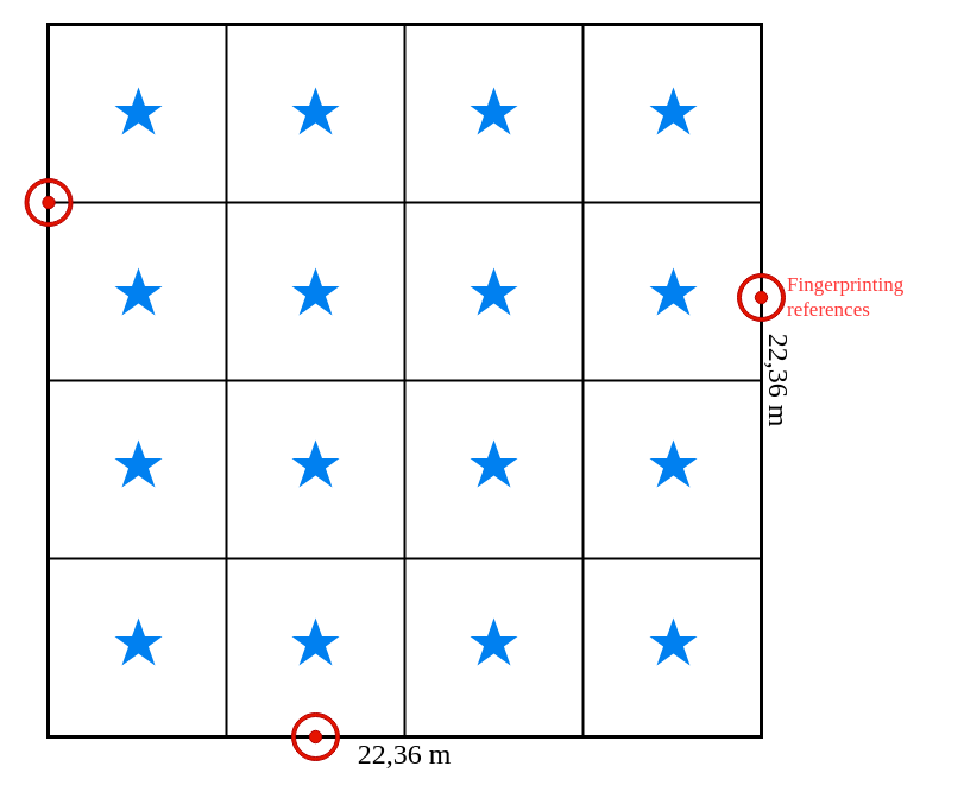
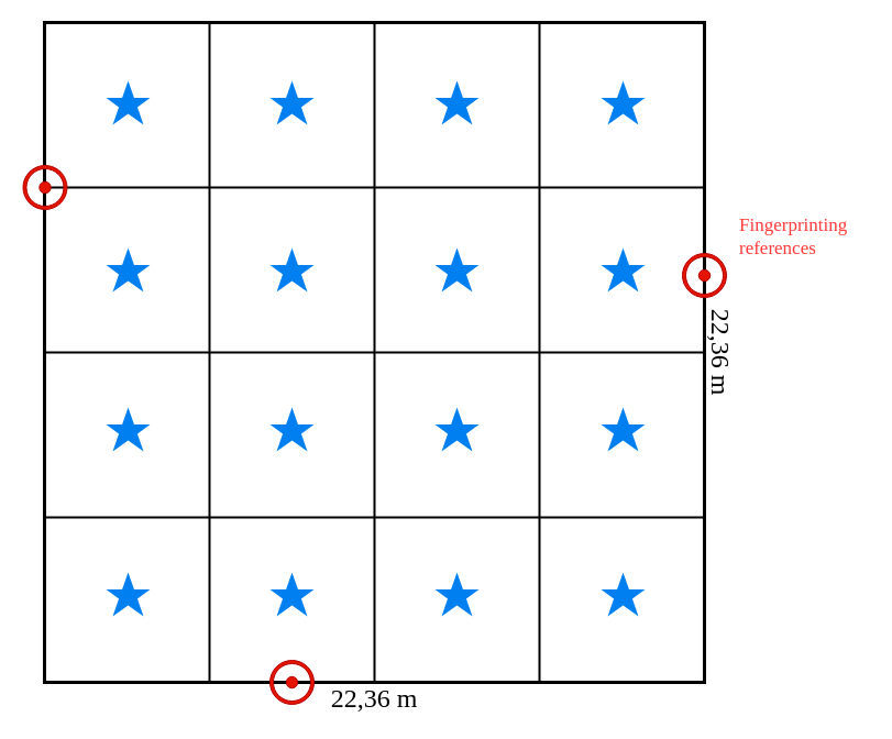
- <mxCell id="15" value="&lt;font style=&quot;color: light-dark(rgb(255, 56, 56), rgb(237, 237, 237));&quot;&gt;Fingerprinting&lt;/font&gt;&lt;div&gt;&lt;font style=&quot;color: light-dark(rgb(255, 56, 56), rgb(237, 237, 237));&quot;&gt;references&lt;/font&gt;&lt;/div&gt;" style="text;html=1;align=left;verticalAlign=middle;whiteSpace=wrap;rounded=0;fontFamily=DIN Alternate;fontSize=17;" parent="1" vertex="1"><mxGeometry x="660" y="227" width="129" height="45" as="geometry" /></mxCell>
+ <mxCell id="15" value="&lt;font style=&quot;color: light-dark(rgb(255, 56, 56), rgb(237, 237, 237));&quot;&gt;Fingerprinting&lt;/font&gt;&lt;div&gt;&lt;font style=&quot;color: light-dark(rgb(255, 56, 56), rgb(237, 237, 237));&quot;&gt;references&lt;/font&gt;&lt;/div&gt;" style="text;html=1;align=left;verticalAlign=middle;whiteSpace=wrap;rounded=0;fontFamily=DIN Alternate;fontSize=17;" parent="1" vertex="1"><mxGeometry x="670" y="192" width="129" height="45" as="geometry" /></mxCell>
